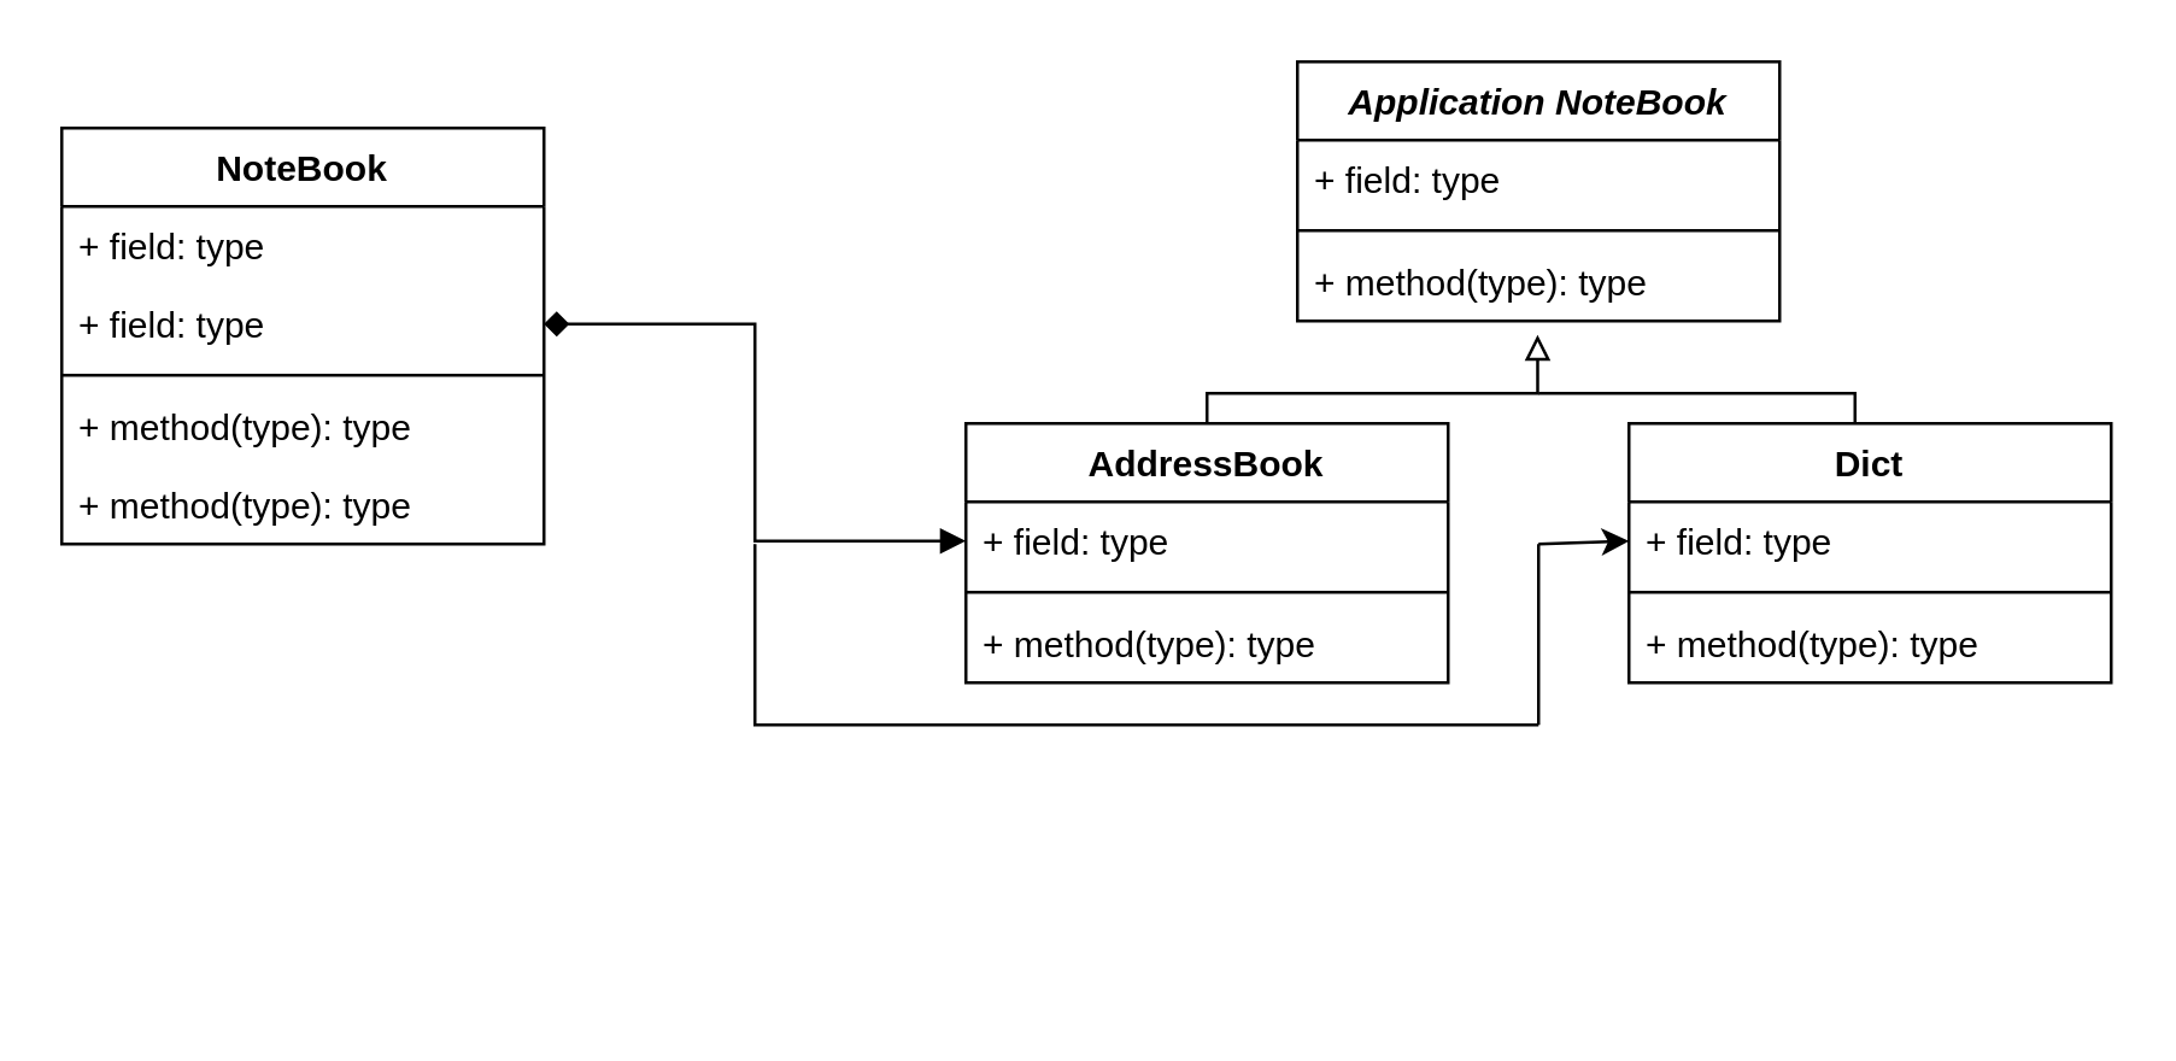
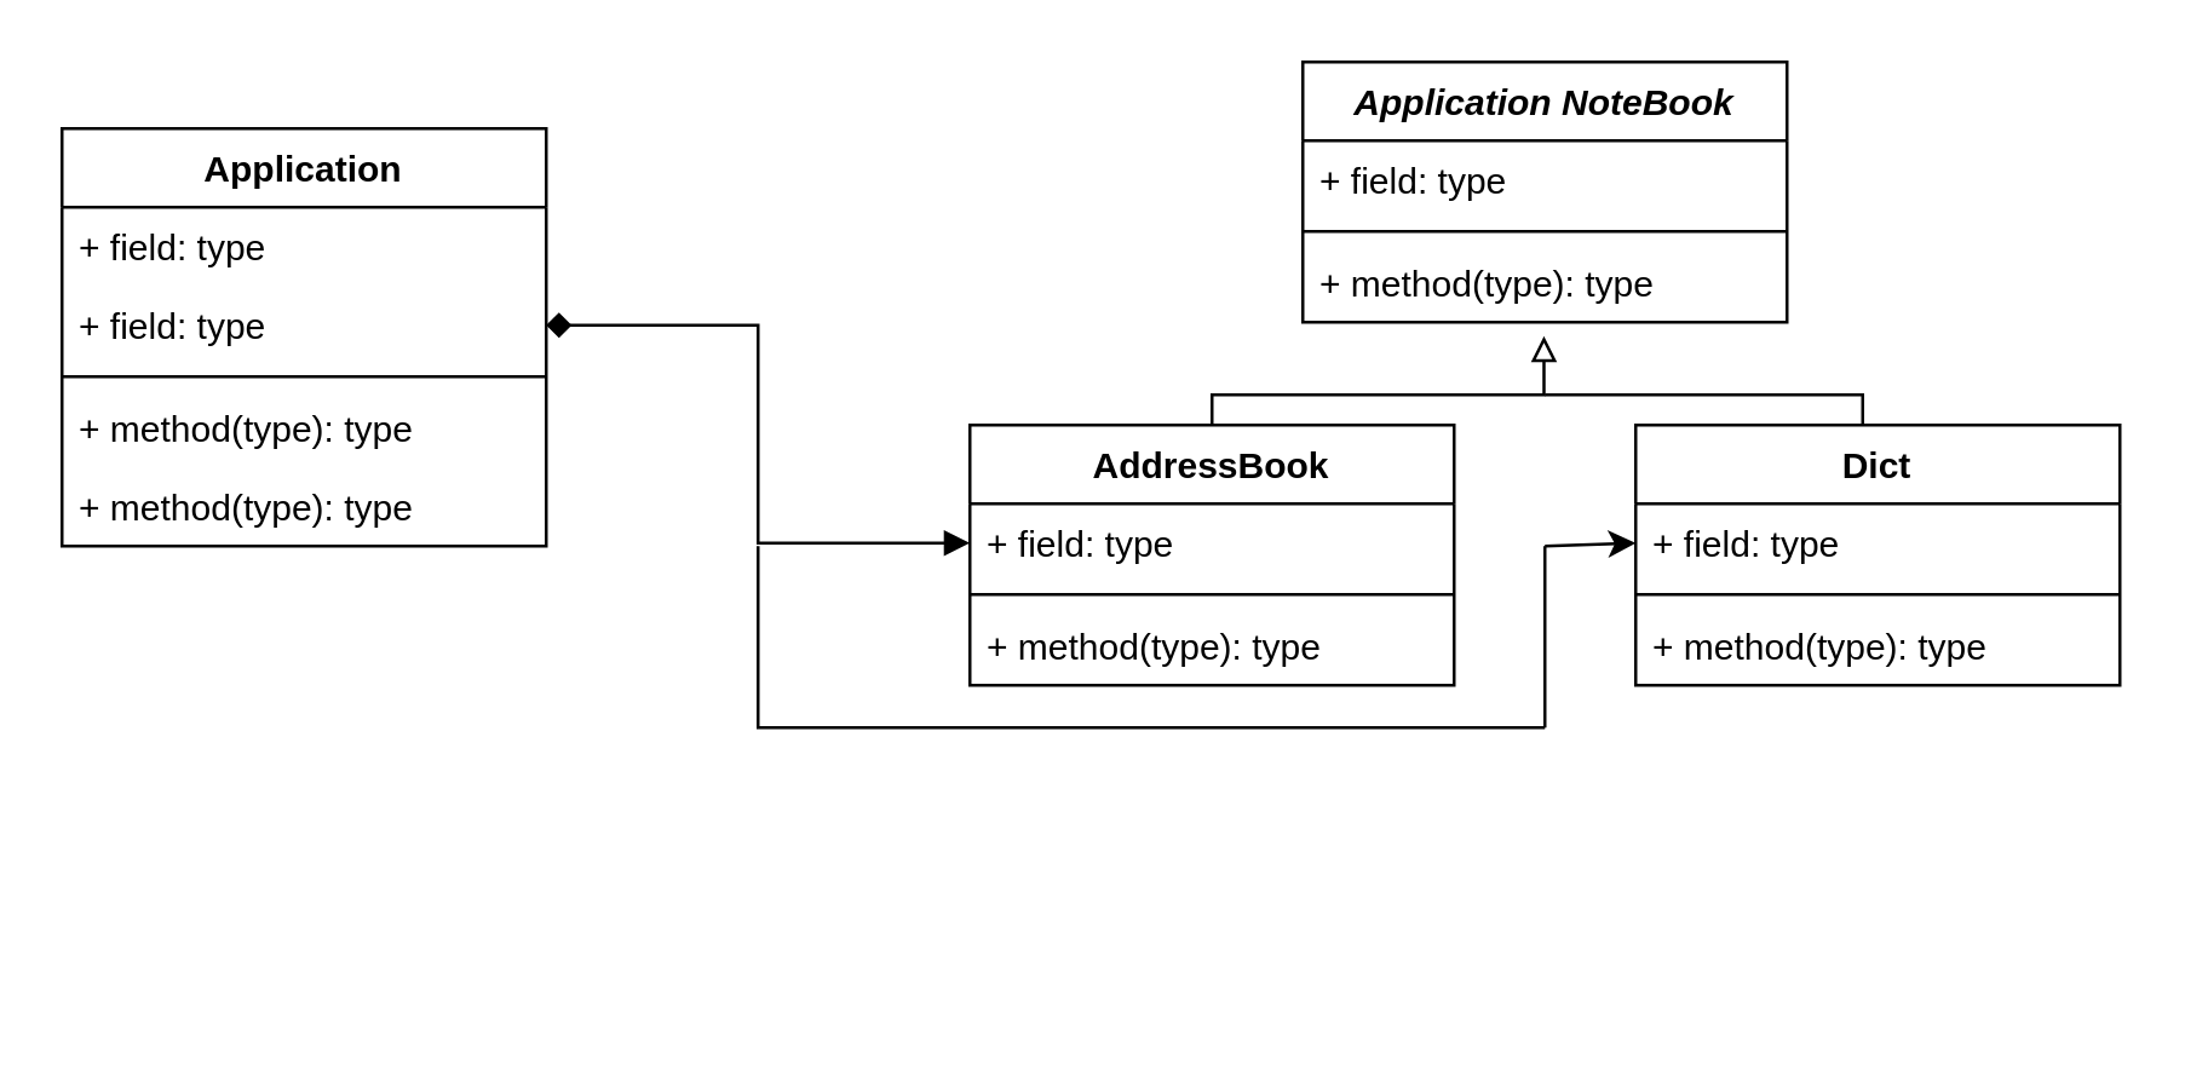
- <mxCell id="2" value="NoteBook" style="swimlane;fontStyle=1;align=center;verticalAlign=top;childLayout=stackLayout;horizontal=1;startSize=26;horizontalStack=0;resizeParent=1;resizeParentMax=0;resizeLast=0;collapsible=1;marginBottom=0;" parent="1" vertex="1"><mxGeometry x="20" y="42" width="160" height="138" as="geometry"><mxRectangle x="170" y="70" width="100" height="30" as="alternateBounds" /></mxGeometry></mxCell>
+ <mxCell id="2" value="Application" style="swimlane;fontStyle=1;align=center;verticalAlign=top;childLayout=stackLayout;horizontal=1;startSize=26;horizontalStack=0;resizeParent=1;resizeParentMax=0;resizeLast=0;collapsible=1;marginBottom=0;" parent="1" vertex="1"><mxGeometry x="20" y="42" width="160" height="138" as="geometry"><mxRectangle x="170" y="70" width="100" height="30" as="alternateBounds" /></mxGeometry></mxCell>
